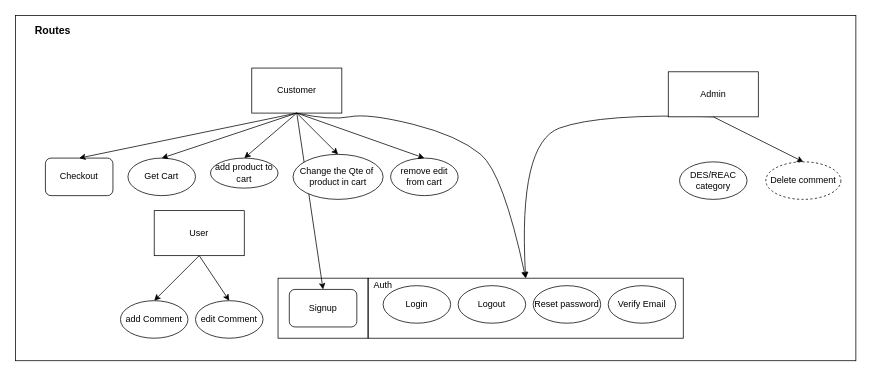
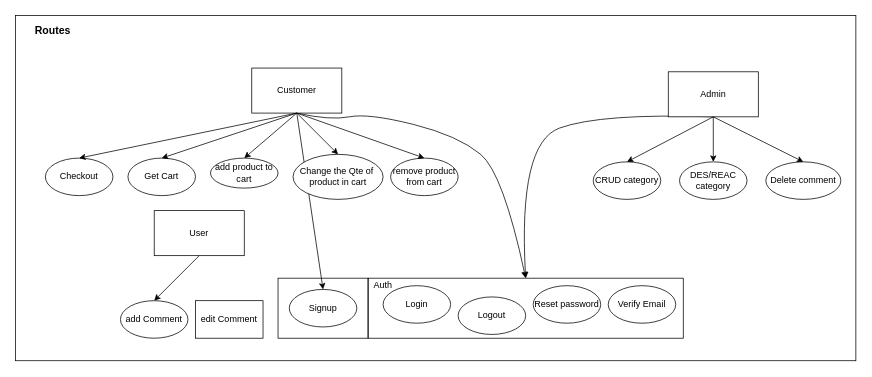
+ <mxCell id="13" value="" style="endArrow=classic;html=1;exitX=0.5;exitY=1;exitDx=0;exitDy=0;entryX=0.5;entryY=0;entryDx=0;entryDy=0;" parent="7" source="8" target="10" edge="1"><mxGeometry width="50" height="50" relative="1" as="geometry"><mxPoint x="810" y="250" as="sourcePoint" /><mxPoint x="695" y="310" as="targetPoint" /></mxGeometry></mxCell>
+ <mxCell id="12" value="" style="endArrow=classic;html=1;exitX=0.5;exitY=1;exitDx=0;exitDy=0;entryX=0.5;entryY=0;entryDx=0;entryDy=0;" parent="7" source="8" target="9" edge="1"><mxGeometry width="50" height="50" relative="1" as="geometry"><mxPoint x="505" y="250" as="sourcePoint" /><mxPoint x="500" y="390" as="targetPoint" /></mxGeometry></mxCell>
- <mxCell id="26" value="Checkout" style="whiteSpace=wrap;html=1;rounded=1;" parent="22" vertex="1"><mxGeometry y="120" width="90" height="50" as="geometry" /></mxCell>
+ <mxCell id="26" value="Checkout" style="ellipse;whiteSpace=wrap;html=1;" parent="22" vertex="1"><mxGeometry y="120" width="90" height="50" as="geometry" /></mxCell>
- <mxCell id="32" value="remove edit from cart" style="ellipse;whiteSpace=wrap;html=1;" parent="21" vertex="1"><mxGeometry x="460" y="120" width="90" height="50" as="geometry" /></mxCell>
+ <mxCell id="32" value="remove product from cart" style="ellipse;whiteSpace=wrap;html=1;" parent="21" vertex="1"><mxGeometry x="460" y="120" width="90" height="50" as="geometry" /></mxCell>
+ <mxCell id="9" value="CRUD category" style="ellipse;whiteSpace=wrap;html=1;" parent="7" vertex="1"><mxGeometry y="120" width="90" height="50" as="geometry" /></mxCell>
- <mxCell id="11" value="Delete comment" style="ellipse;whiteSpace=wrap;html=1;dashed=1;" parent="7" vertex="1"><mxGeometry x="230" y="120" width="100" height="50" as="geometry" /></mxCell>
+ <mxCell id="11" value="Delete comment" style="ellipse;whiteSpace=wrap;html=1;" parent="7" vertex="1"><mxGeometry x="230" y="120" width="100" height="50" as="geometry" /></mxCell>
- <mxCell id="20" value="" style="endArrow=classic;html=1;exitX=0.5;exitY=1;exitDx=0;exitDy=0;entryX=0.5;entryY=0;entryDx=0;entryDy=0;" parent="15" source="16" target="18" edge="1"><mxGeometry width="50" height="50" relative="1" as="geometry"><mxPoint x="270" y="250" as="sourcePoint" /><mxPoint x="210" y="310" as="targetPoint" /></mxGeometry></mxCell>
- <mxCell id="38" value="Logout" style="ellipse;whiteSpace=wrap;html=1;" parent="35" vertex="1"><mxGeometry x="120" y="10" width="90" height="50" as="geometry" /></mxCell>
+ <mxCell id="38" value="Logout" style="ellipse;whiteSpace=wrap;html=1;" parent="35" vertex="1"><mxGeometry x="120" y="25" width="90" height="50" as="geometry" /></mxCell>
- <mxCell id="43" value="Signup" style="whiteSpace=wrap;html=1;rounded=1;" parent="34" vertex="1"><mxGeometry x="15" y="15" width="90" height="50" as="geometry" /></mxCell>
+ <mxCell id="43" value="Signup" style="ellipse;whiteSpace=wrap;html=1;" parent="34" vertex="1"><mxGeometry x="15" y="15" width="90" height="50" as="geometry" /></mxCell>
- <mxCell id="18" value="edit Comment" style="ellipse;whiteSpace=wrap;html=1;" parent="15" vertex="1"><mxGeometry x="100" y="120" width="90" height="50" as="geometry" /></mxCell>
+ <mxCell id="18" value="edit Comment" style="whiteSpace=wrap;html=1;rounded=0;" parent="15" vertex="1"><mxGeometry x="100" y="120" width="90" height="50" as="geometry" /></mxCell>
